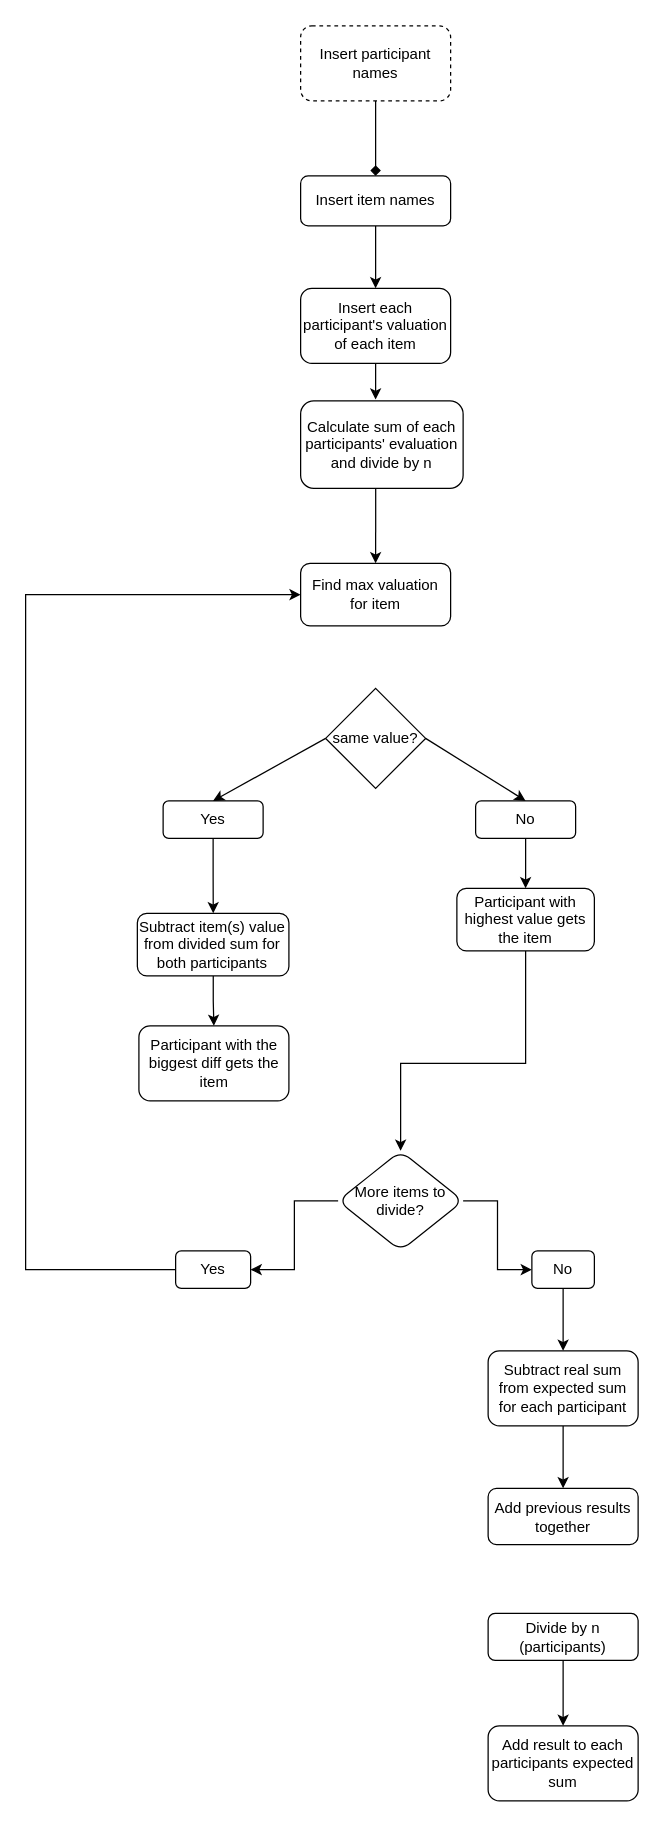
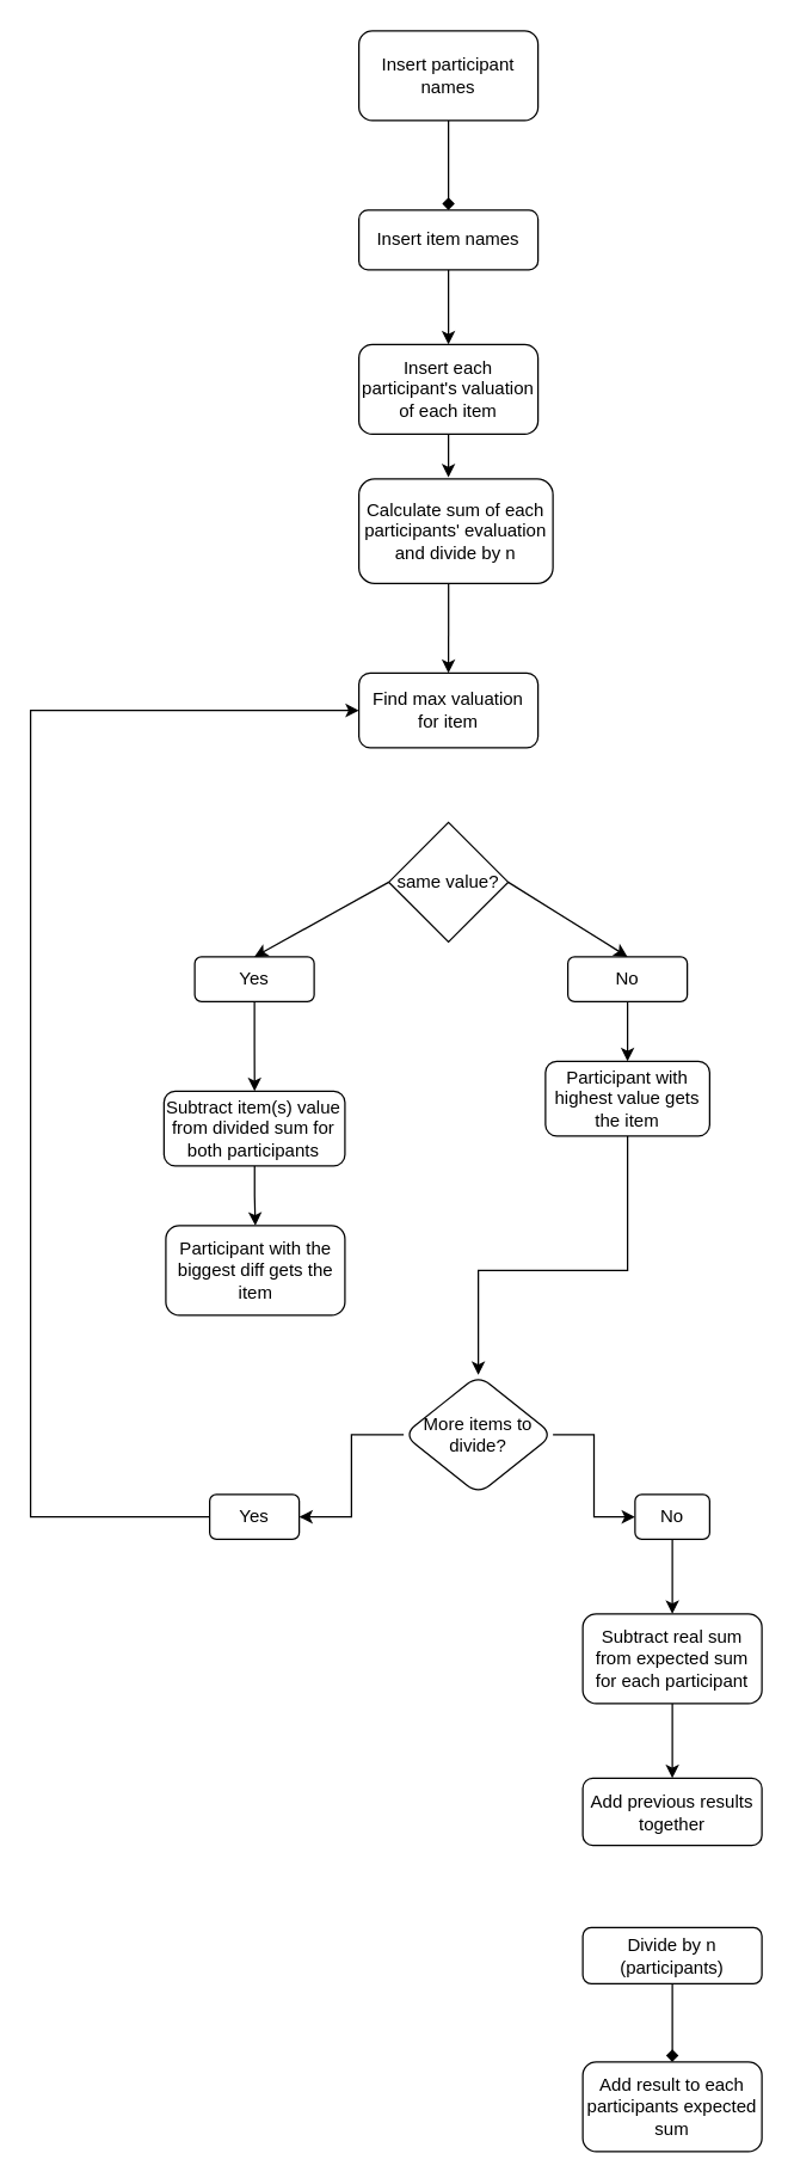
- <mxCell id="3" value="Insert participant names" style="rounded=1;whiteSpace=wrap;html=1;dashed=1;" vertex="1" parent="1"><mxGeometry x="240" y="20" width="120" height="60" as="geometry" /></mxCell>
+ <mxCell id="3" value="Insert participant names" style="rounded=1;whiteSpace=wrap;html=1;" vertex="1" parent="1"><mxGeometry x="240" y="20" width="120" height="60" as="geometry" /></mxCell>
- <mxCell id="33" value="" style="edgeStyle=orthogonalEdgeStyle;rounded=0;orthogonalLoop=1;jettySize=auto;html=1;" edge="1" parent="1" source="34" target="36"><mxGeometry relative="1" as="geometry" /></mxCell>
+ <mxCell id="33" value="" style="edgeStyle=orthogonalEdgeStyle;rounded=0;orthogonalLoop=1;jettySize=auto;html=1;endArrow=diamond;" edge="1" parent="1" source="34" target="36"><mxGeometry relative="1" as="geometry" /></mxCell>
